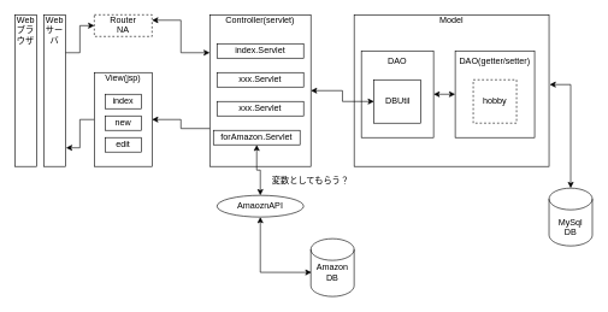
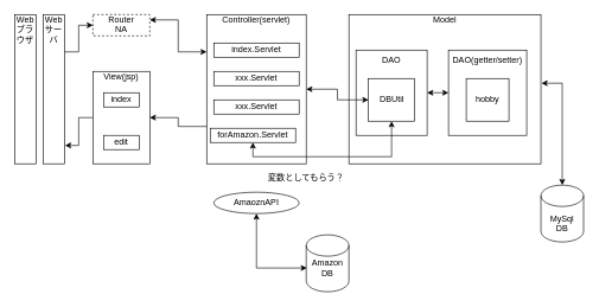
- <mxCell id="18" value="hobby" style="rounded=0;whiteSpace=wrap;html=1;dashed=1;" vertex="1" parent="1"><mxGeometry x="655" y="110" width="60" height="60" as="geometry" /></mxCell>
+ <mxCell id="18" value="hobby" style="rounded=0;whiteSpace=wrap;html=1;" vertex="1" parent="1"><mxGeometry x="655" y="110" width="60" height="60" as="geometry" /></mxCell>
- <mxCell id="30" value="new" style="rounded=0;whiteSpace=wrap;html=1;" vertex="1" parent="1"><mxGeometry x="145" y="160" width="50" height="20" as="geometry" /></mxCell>
- <mxCell id="20" style="edgeStyle=orthogonalEdgeStyle;rounded=0;orthogonalLoop=1;jettySize=auto;html=1;exitX=0.5;exitY=1;exitDx=0;exitDy=0;startArrow=classic;startFill=1;" edge="1" parent="1" source="21" target="23"><mxGeometry relative="1" as="geometry" /></mxCell>
+ <mxCell id="20" style="edgeStyle=orthogonalEdgeStyle;rounded=0;orthogonalLoop=1;jettySize=auto;html=1;exitX=0.5;exitY=1;exitDx=0;exitDy=0;startArrow=classic;startFill=1;" edge="1" parent="1" source="21" target="19"><mxGeometry relative="1" as="geometry" /></mxCell>
